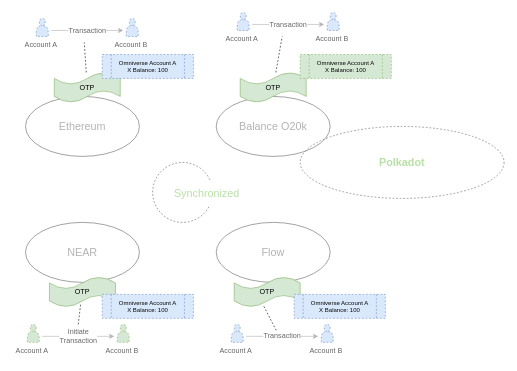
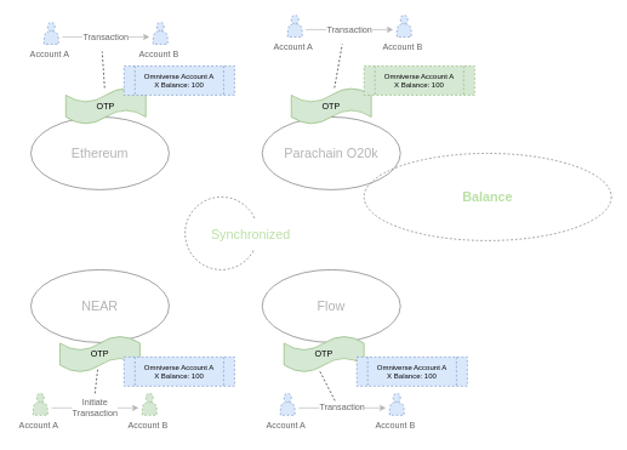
- <mxCell id="3" value="Balance O20k" style="ellipse;whiteSpace=wrap;html=1;fontSize=18;fillColor=none;fontColor=#B3B3B3;strokeColor=#666666;" parent="1" vertex="1"><mxGeometry x="360" y="160" width="190" height="100" as="geometry" /></mxCell>
+ <mxCell id="3" value="Parachain O20k" style="ellipse;whiteSpace=wrap;html=1;fontSize=18;fillColor=none;fontColor=#B3B3B3;strokeColor=#666666;" parent="1" vertex="1"><mxGeometry x="360" y="160" width="190" height="100" as="geometry" /></mxCell>
- <mxCell id="2" value="&lt;font color=&quot;#b9e0a5&quot;&gt;&lt;b&gt;Polkadot&lt;/b&gt;&lt;/font&gt;" style="ellipse;whiteSpace=wrap;html=1;fillColor=none;fontSize=18;strokeColor=#666666;fontColor=#666666;dashed=1;" parent="1" vertex="1"><mxGeometry x="500" y="210" width="340" height="120" as="geometry" /></mxCell>
+ <mxCell id="2" value="&lt;font color=&quot;#b9e0a5&quot;&gt;&lt;b&gt;Balance&lt;/b&gt;&lt;/font&gt;" style="ellipse;whiteSpace=wrap;html=1;fillColor=none;fontSize=18;strokeColor=#666666;fontColor=#666666;dashed=1;" parent="1" vertex="1"><mxGeometry x="500" y="210" width="340" height="120" as="geometry" /></mxCell>
